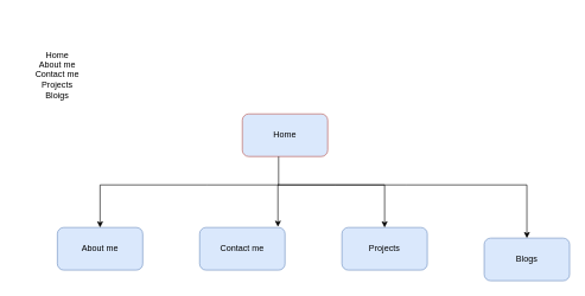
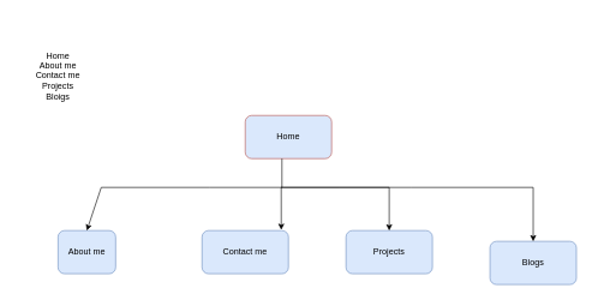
- <mxCell id="7" value="About me" style="rounded=1;whiteSpace=wrap;html=1;fillColor=#dae8fc;strokeColor=#6c8ebf;" vertex="1" parent="1"><mxGeometry x="80" y="320" width="120" height="60" as="geometry" /></mxCell>
+ <mxCell id="7" value="About me" style="rounded=1;whiteSpace=wrap;html=1;fillColor=#dae8fc;strokeColor=#6c8ebf;" vertex="1" parent="1"><mxGeometry x="80" y="320" width="80" height="60" as="geometry" /></mxCell>
